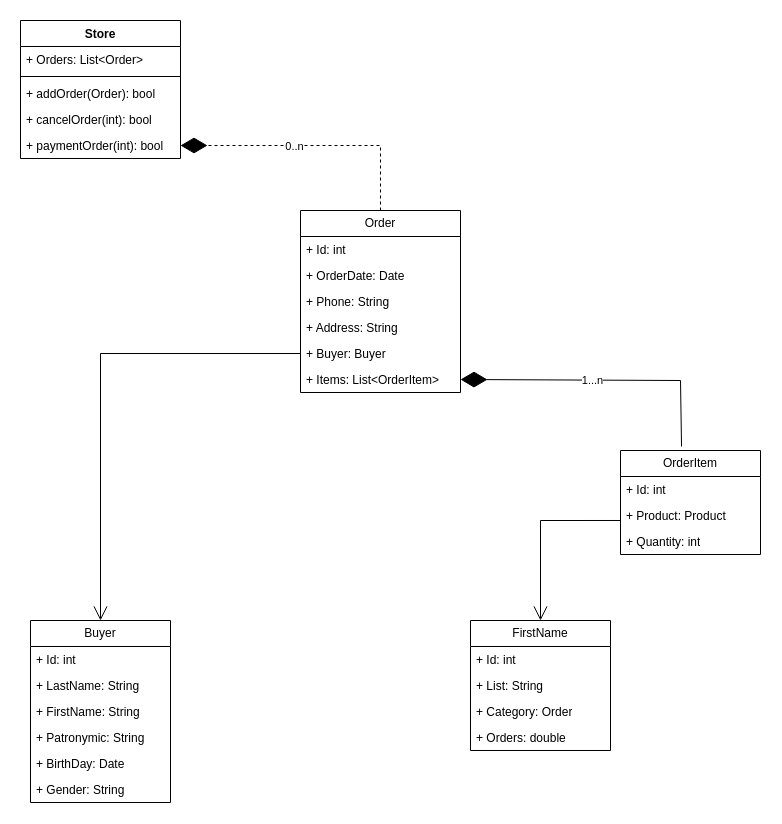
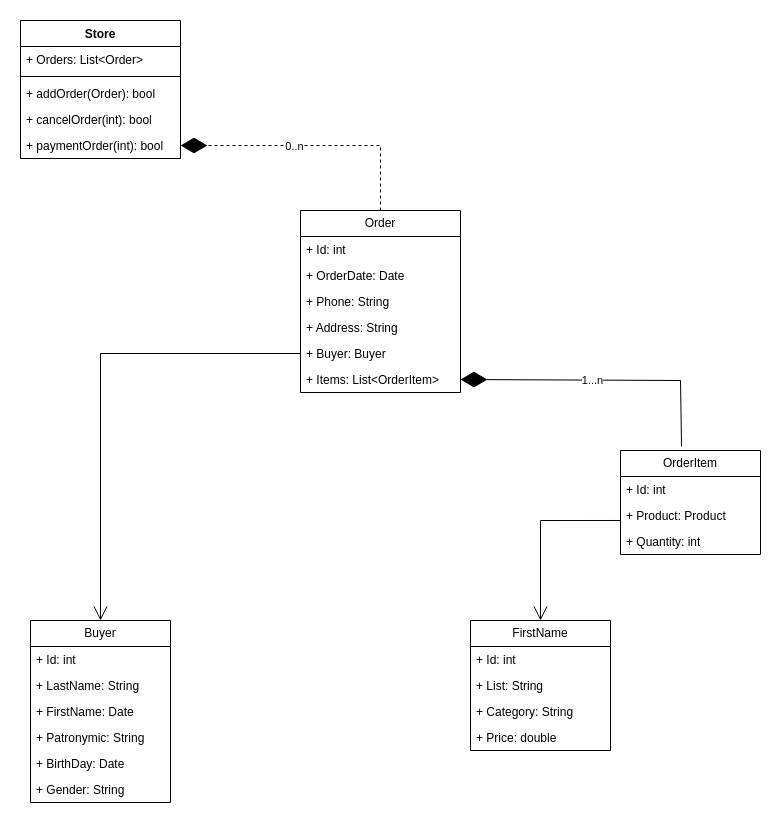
- <mxCell id="10" value="+ FirstName: String" style="text;strokeColor=none;fillColor=none;align=left;verticalAlign=top;spacingLeft=4;spacingRight=4;overflow=hidden;rotatable=0;points=[[0,0.5],[1,0.5]];portConstraint=eastwest;whiteSpace=wrap;html=1;" vertex="1" parent="7"><mxGeometry y="78" width="140" height="26" as="geometry" /></mxCell>
+ <mxCell id="10" value="+ FirstName: Date" style="text;strokeColor=none;fillColor=none;align=left;verticalAlign=top;spacingLeft=4;spacingRight=4;overflow=hidden;rotatable=0;points=[[0,0.5],[1,0.5]];portConstraint=eastwest;whiteSpace=wrap;html=1;" vertex="1" parent="7"><mxGeometry y="78" width="140" height="26" as="geometry" /></mxCell>
- <mxCell id="5" value="+ Category: Order" style="text;strokeColor=none;fillColor=none;align=left;verticalAlign=top;spacingLeft=4;spacingRight=4;overflow=hidden;rotatable=0;points=[[0,0.5],[1,0.5]];portConstraint=eastwest;whiteSpace=wrap;html=1;" vertex="1" parent="2"><mxGeometry y="78" width="140" height="26" as="geometry" /></mxCell>
+ <mxCell id="5" value="+ Category: String" style="text;strokeColor=none;fillColor=none;align=left;verticalAlign=top;spacingLeft=4;spacingRight=4;overflow=hidden;rotatable=0;points=[[0,0.5],[1,0.5]];portConstraint=eastwest;whiteSpace=wrap;html=1;" vertex="1" parent="2"><mxGeometry y="78" width="140" height="26" as="geometry" /></mxCell>
- <mxCell id="6" value="+ Orders: double" style="text;strokeColor=none;fillColor=none;align=left;verticalAlign=top;spacingLeft=4;spacingRight=4;overflow=hidden;rotatable=0;points=[[0,0.5],[1,0.5]];portConstraint=eastwest;whiteSpace=wrap;html=1;" vertex="1" parent="2"><mxGeometry y="104" width="140" height="26" as="geometry" /></mxCell>
+ <mxCell id="6" value="+ Price: double" style="text;strokeColor=none;fillColor=none;align=left;verticalAlign=top;spacingLeft=4;spacingRight=4;overflow=hidden;rotatable=0;points=[[0,0.5],[1,0.5]];portConstraint=eastwest;whiteSpace=wrap;html=1;" vertex="1" parent="2"><mxGeometry y="104" width="140" height="26" as="geometry" /></mxCell>
